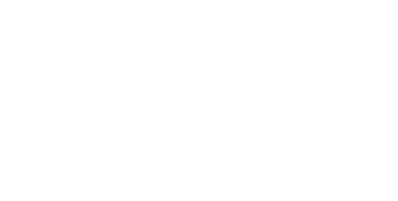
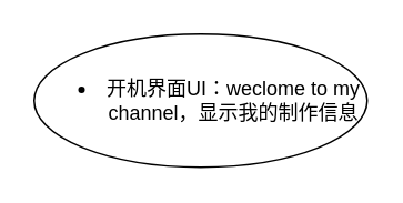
+ <mxCell id="2" value="&lt;ul&gt;&lt;li&gt;开机界面UI：weclome to my channel，显示我的制作信息&lt;/li&gt;&lt;/ul&gt;" style="ellipse;whiteSpace=wrap;html=1;" vertex="1" parent="1"><mxGeometry x="20" y="20" width="200" height="80" as="geometry" /></mxCell>
